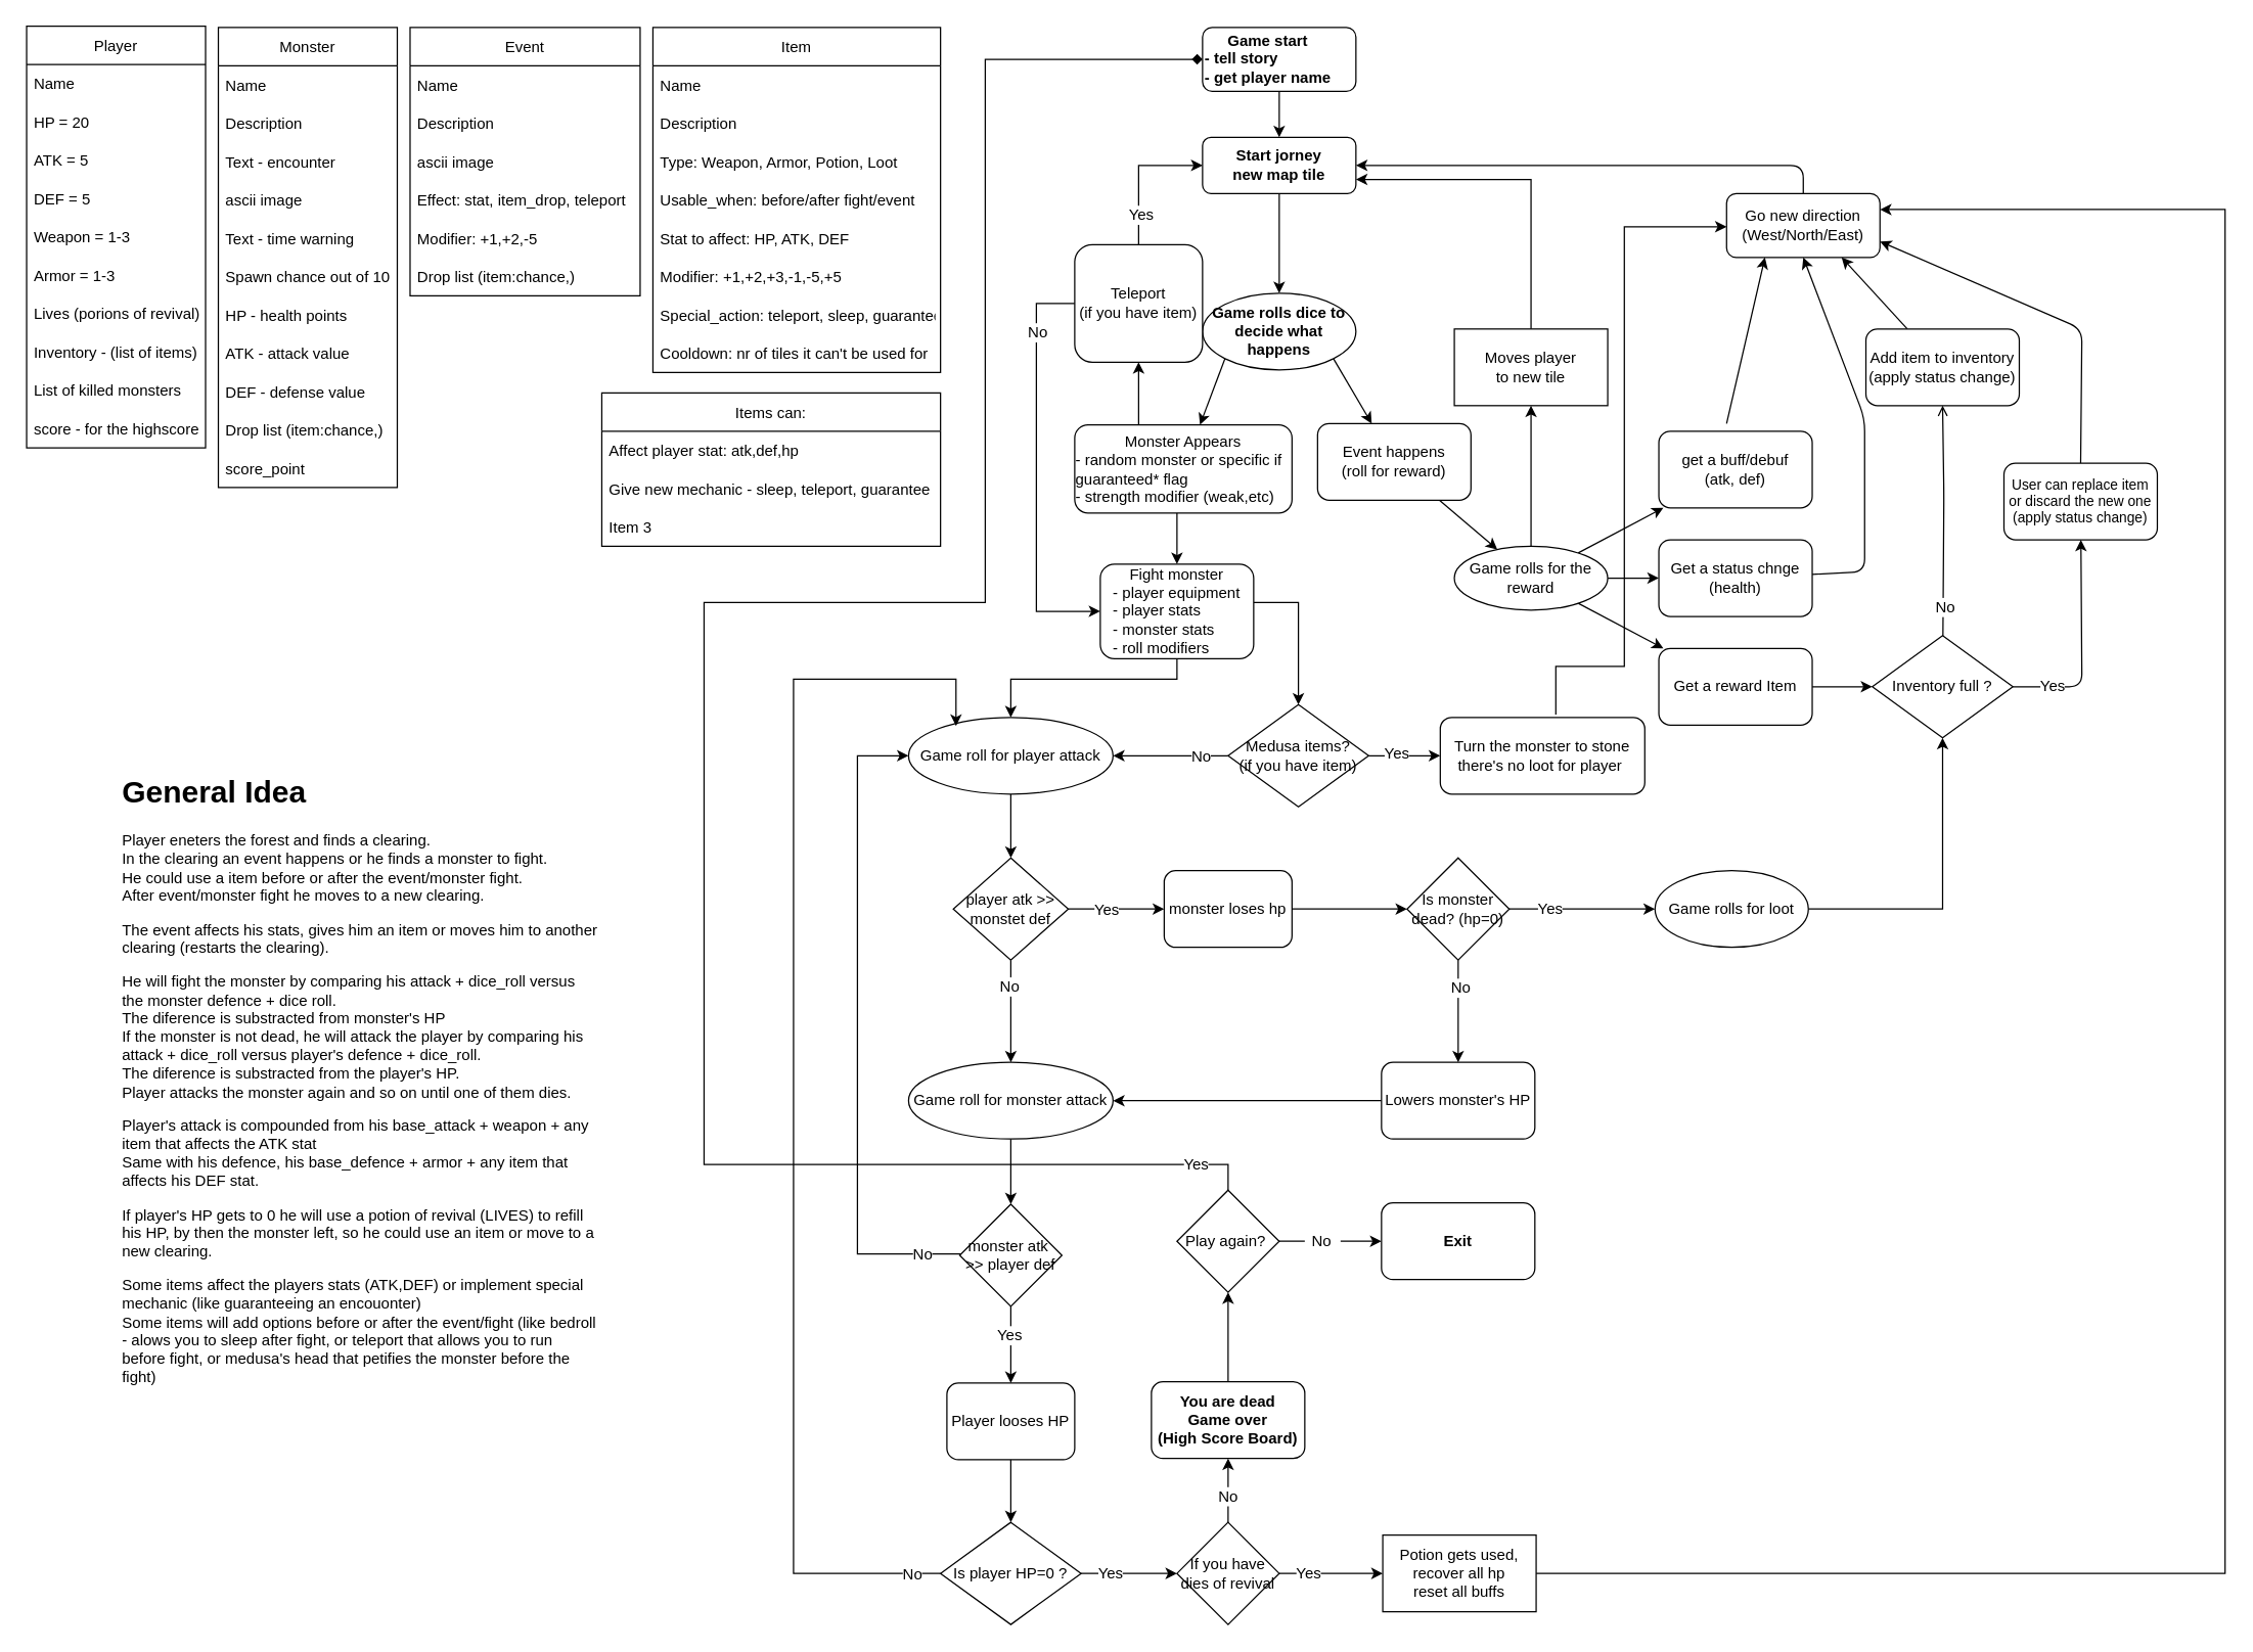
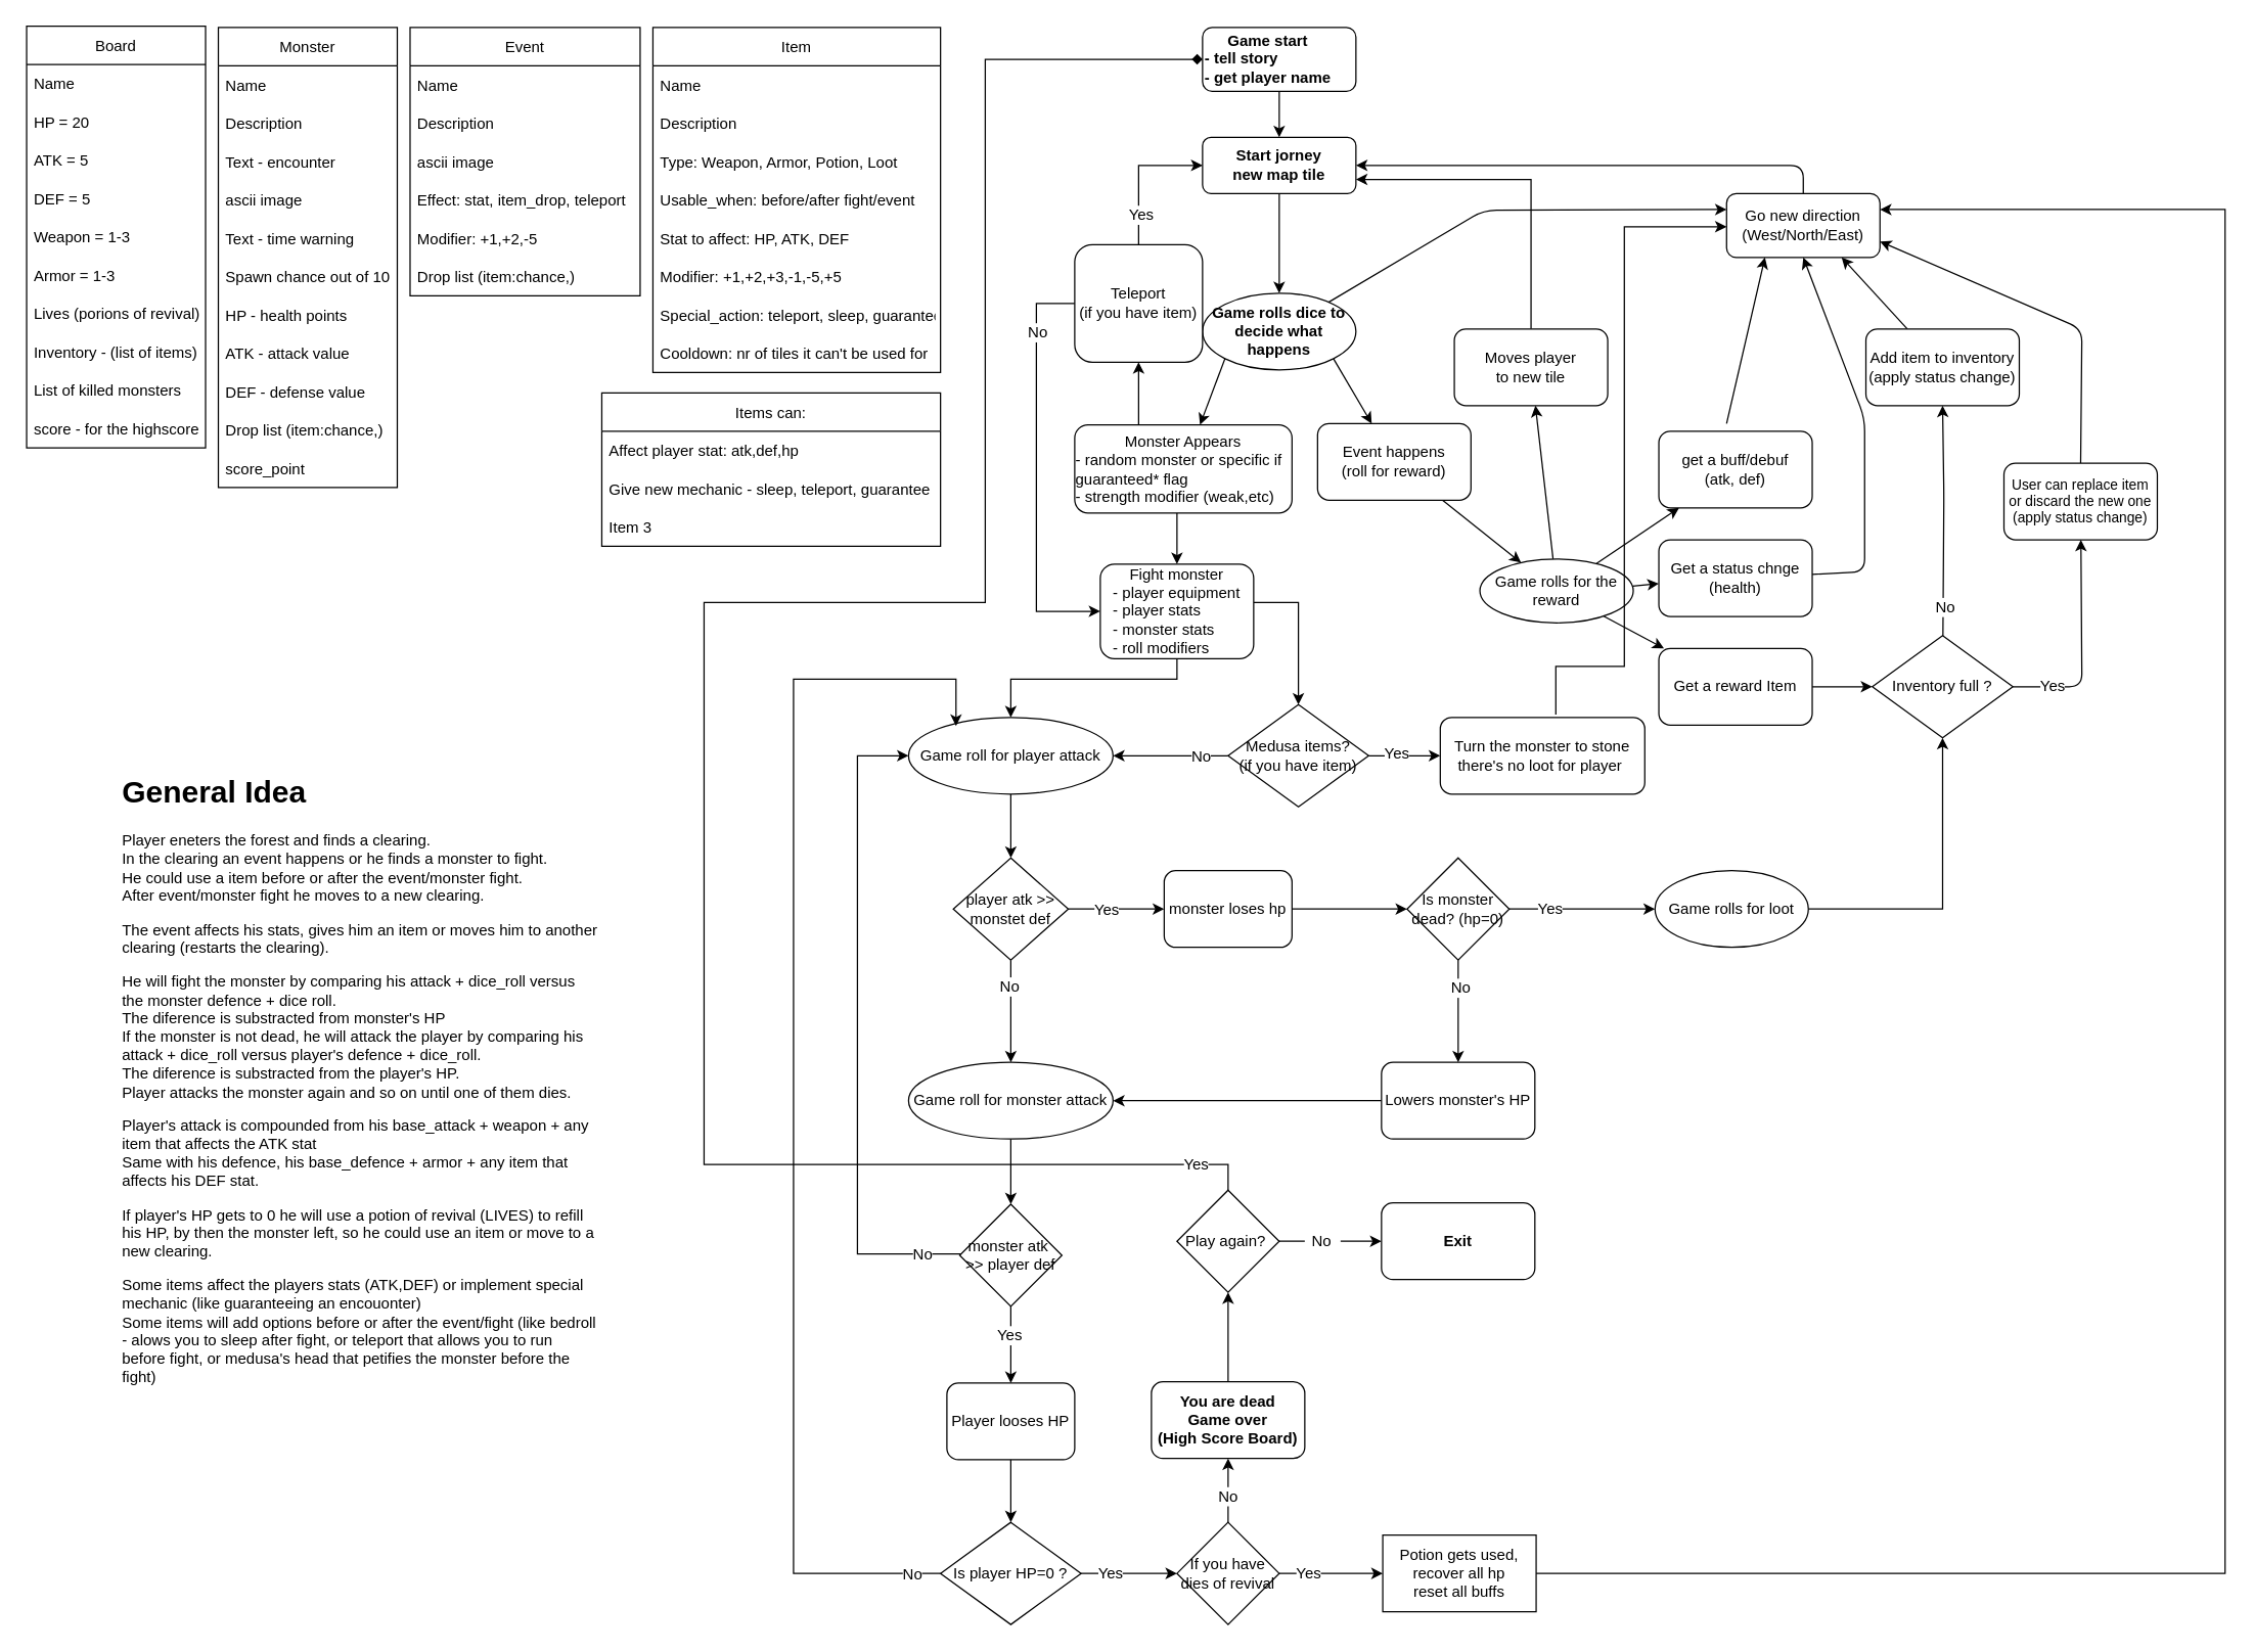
- <mxCell id="115" value="Player" style="swimlane;fontStyle=0;childLayout=stackLayout;horizontal=1;startSize=30;horizontalStack=0;resizeParent=1;resizeParentMax=0;resizeLast=0;collapsible=1;marginBottom=0;labelBackgroundColor=none;fontSize=12;" parent="1" vertex="1"><mxGeometry x="20" y="20" width="140" height="330" as="geometry" /></mxCell>
+ <mxCell id="115" value="Board" style="swimlane;fontStyle=0;childLayout=stackLayout;horizontal=1;startSize=30;horizontalStack=0;resizeParent=1;resizeParentMax=0;resizeLast=0;collapsible=1;marginBottom=0;labelBackgroundColor=none;fontSize=12;" parent="1" vertex="1"><mxGeometry x="20" y="20" width="140" height="330" as="geometry" /></mxCell>
+ <mxCell id="15" style="edgeStyle=none;html=1;entryX=0;entryY=0.25;entryDx=0;entryDy=0;" parent="1" source="16" target="14" edge="1"><mxGeometry relative="1" as="geometry"><Array as="points"><mxPoint x="1160" y="164" /></Array></mxGeometry></mxCell>
- <mxCell id="38" value="&lt;font style=&quot;font-size: 12px&quot;&gt;Moves player &lt;br&gt;to new tile&lt;/font&gt;" style="whiteSpace=wrap;html=1;fontSize=12;rounded=0;" parent="1" vertex="1"><mxGeometry x="1137" y="257" width="120" height="60" as="geometry" /></mxCell>
+ <mxCell id="38" value="&lt;font style=&quot;font-size: 12px&quot;&gt;Moves player &lt;br&gt;to new tile&lt;/font&gt;" style="rounded=1;whiteSpace=wrap;html=1;fontSize=12;" parent="1" vertex="1"><mxGeometry x="1137" y="257" width="120" height="60" as="geometry" /></mxCell>
- <mxCell id="28" style="edgeStyle=none;html=1;entryX=0.5;entryY=1;entryDx=0;entryDy=0;endArrow=open;" parent="1" source="32" target="34" edge="1"><mxGeometry relative="1" as="geometry"><mxPoint x="1520" y="327" as="targetPoint" /><Array as="points"><mxPoint x="1520" y="387" /></Array></mxGeometry></mxCell>
+ <mxCell id="28" style="edgeStyle=none;html=1;entryX=0.5;entryY=1;entryDx=0;entryDy=0;" parent="1" source="32" target="34" edge="1"><mxGeometry relative="1" as="geometry"><mxPoint x="1520" y="327" as="targetPoint" /><Array as="points"><mxPoint x="1520" y="387" /></Array></mxGeometry></mxCell>
- <mxCell id="21" value="Game rolls for the reward" style="ellipse;whiteSpace=wrap;html=1;rounded=1;" parent="1" vertex="1"><mxGeometry x="1137" y="427" width="120" height="50" as="geometry" /></mxCell>
+ <mxCell id="21" value="Game rolls for the reward" style="ellipse;whiteSpace=wrap;html=1;rounded=1;" parent="1" vertex="1"><mxGeometry x="1157" y="437" width="120" height="50" as="geometry" /></mxCell>
